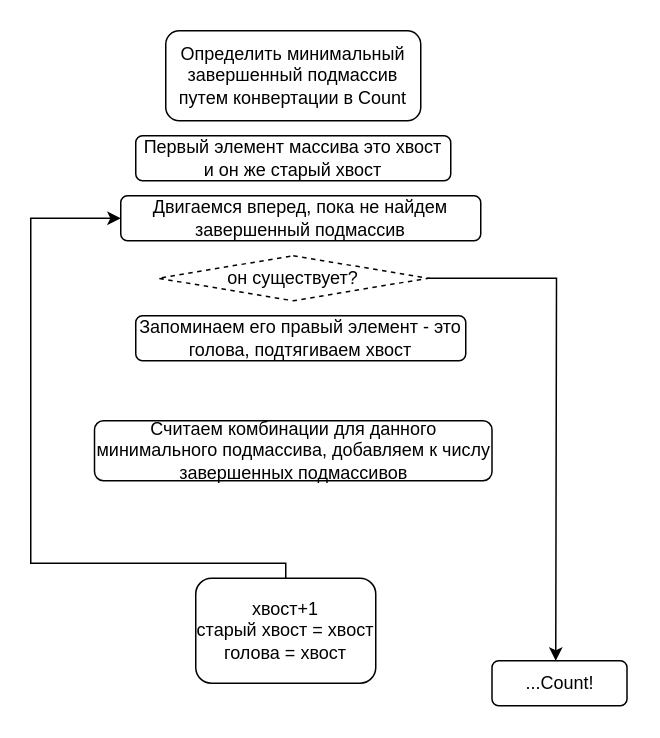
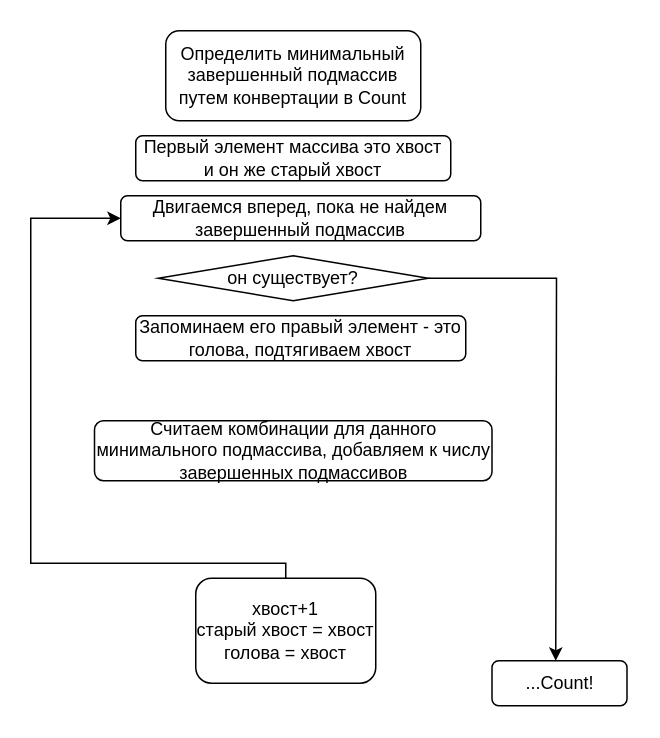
- <mxCell id="7" value="он существует?" style="rhombus;whiteSpace=wrap;html=1;dashed=1;" vertex="1" parent="1"><mxGeometry x="105" y="170" width="180" height="30" as="geometry" /></mxCell>
+ <mxCell id="7" value="он существует?" style="rhombus;whiteSpace=wrap;html=1;" vertex="1" parent="1"><mxGeometry x="105" y="170" width="180" height="30" as="geometry" /></mxCell>
